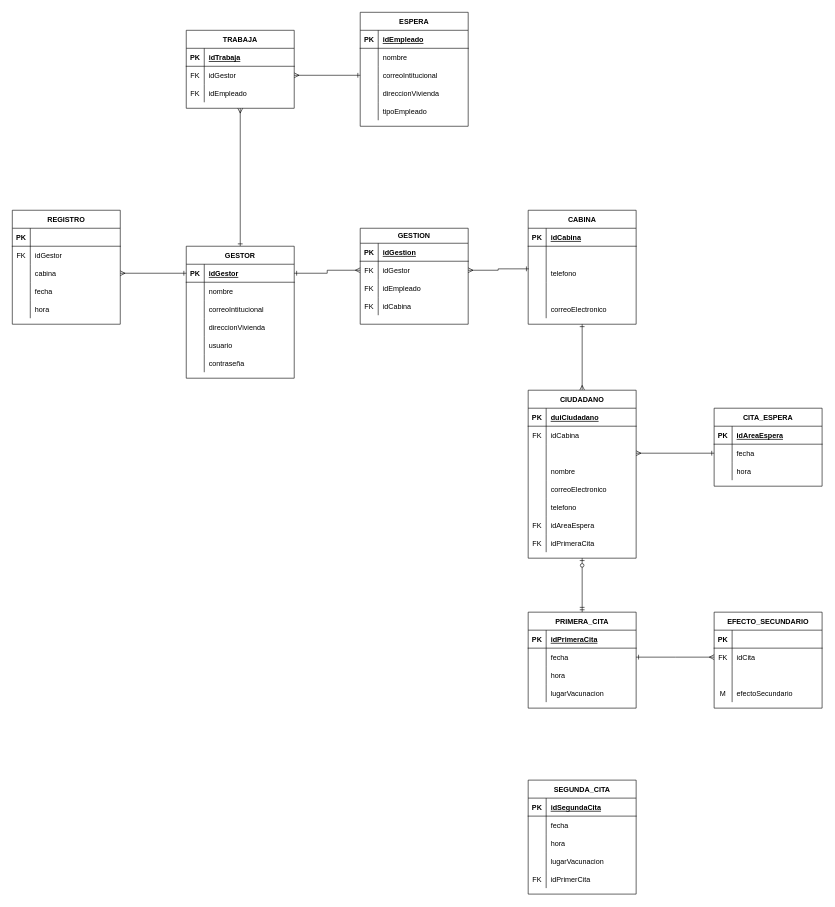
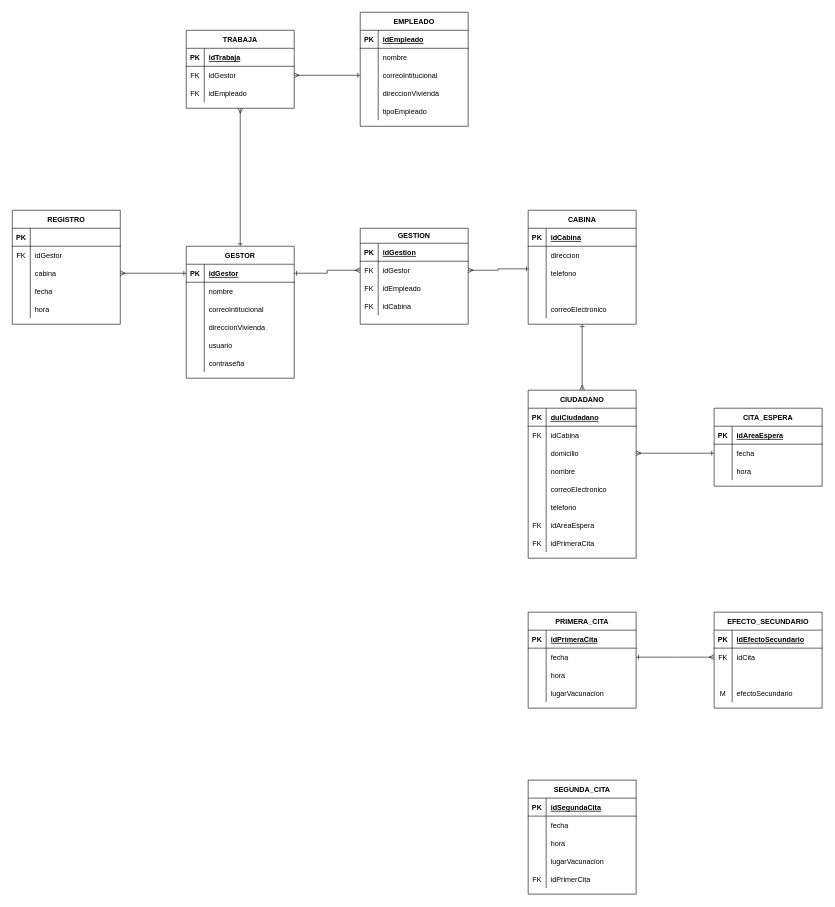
- <mxCell id="123" value="ESPERA" style="shape=table;startSize=30;container=1;collapsible=1;childLayout=tableLayout;fixedRows=1;rowLines=0;fontStyle=1;align=center;resizeLast=1;" vertex="1" parent="1"><mxGeometry x="600" y="20" width="180" height="190" as="geometry" /></mxCell>
+ <mxCell id="123" value="EMPLEADO" style="shape=table;startSize=30;container=1;collapsible=1;childLayout=tableLayout;fixedRows=1;rowLines=0;fontStyle=1;align=center;resizeLast=1;" vertex="1" parent="1"><mxGeometry x="600" y="20" width="180" height="190" as="geometry" /></mxCell>
+ <mxCell id="49" value="direccion" style="shape=partialRectangle;connectable=0;fillColor=none;top=0;left=0;bottom=0;right=0;align=left;spacingLeft=6;overflow=hidden;" parent="47" vertex="1"><mxGeometry x="30" width="150" height="30" as="geometry" /></mxCell>
+ <mxCell id="70" value="domicilio" style="shape=partialRectangle;connectable=0;fillColor=none;top=0;left=0;bottom=0;right=0;align=left;spacingLeft=6;overflow=hidden;" parent="68" vertex="1"><mxGeometry x="30" width="150" height="30" as="geometry" /></mxCell>
- <mxCell id="60" style="edgeStyle=orthogonalEdgeStyle;rounded=0;orthogonalLoop=1;jettySize=auto;html=1;entryX=0.5;entryY=0;entryDx=0;entryDy=0;startArrow=ERzeroToOne;startFill=1;endArrow=ERmandOne;endFill=0;" parent="1" source="61" target="97" edge="1"><mxGeometry relative="1" as="geometry" /></mxCell>
+ <mxCell id="113" value="idEfectoSecundario" style="shape=partialRectangle;connectable=0;fillColor=none;top=0;left=0;bottom=0;right=0;align=left;spacingLeft=6;fontStyle=5;overflow=hidden;" parent="111" vertex="1"><mxGeometry x="30" width="150" height="30" as="geometry" /></mxCell>
